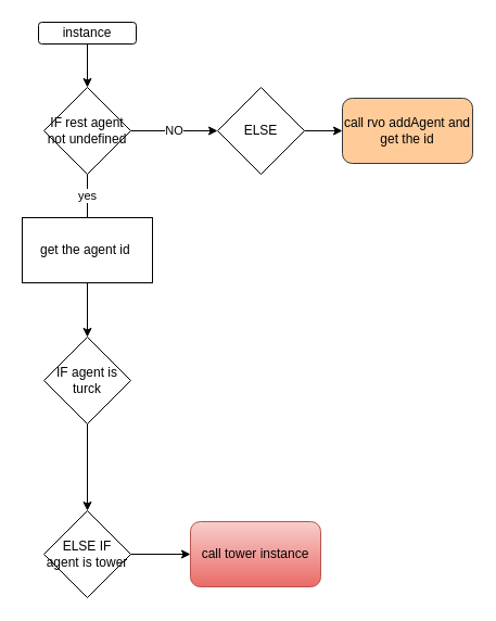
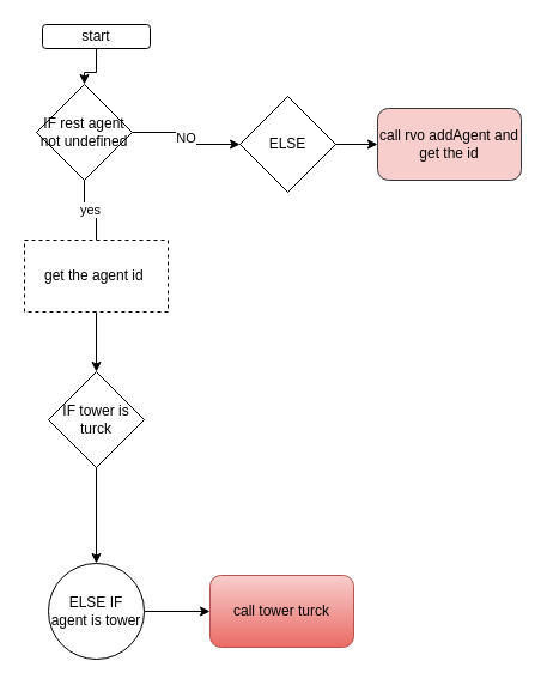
- <mxCell id="3" value="instance" style="rounded=1;whiteSpace=wrap;html=1;" vertex="1" parent="1"><mxGeometry x="35" y="20" width="90" height="20" as="geometry" /></mxCell>
+ <mxCell id="3" value="start" style="rounded=1;whiteSpace=wrap;html=1;" vertex="1" parent="1"><mxGeometry x="35" y="20" width="90" height="20" as="geometry" /></mxCell>
- <mxCell id="6" value="IF rest agent not undefined" style="rhombus;whiteSpace=wrap;html=1;" vertex="1" parent="1"><mxGeometry x="40" y="80" width="80" height="80" as="geometry" /></mxCell>
+ <mxCell id="6" value="IF rest agent not undefined" style="rhombus;whiteSpace=wrap;html=1;" vertex="1" parent="1"><mxGeometry x="30" y="70" width="80" height="80" as="geometry" /></mxCell>
- <mxCell id="11" value="call rvo addAgent and get the id" style="rounded=1;whiteSpace=wrap;html=1;fillColor=#ffcc99;strokeColor=#36393d;" vertex="1" parent="1"><mxGeometry x="315" y="90" width="120" height="60" as="geometry" /></mxCell>
+ <mxCell id="11" value="call rvo addAgent and get the id" style="rounded=1;whiteSpace=wrap;html=1;fillColor=#f8cecc;strokeColor=#36393d;" vertex="1" parent="1"><mxGeometry x="315" y="90" width="120" height="60" as="geometry" /></mxCell>
- <mxCell id="8" value="get the agent id&amp;nbsp;" style="whiteSpace=wrap;html=1;" vertex="1" parent="1"><mxGeometry x="20" y="200" width="120" height="60" as="geometry" /></mxCell>
+ <mxCell id="8" value="get the agent id&amp;nbsp;" style="whiteSpace=wrap;html=1;dashed=1;" vertex="1" parent="1"><mxGeometry x="20" y="200" width="120" height="60" as="geometry" /></mxCell>
- <mxCell id="13" value="IF agent is turck" style="rhombus;whiteSpace=wrap;html=1;" vertex="1" parent="1"><mxGeometry x="40" y="310" width="80" height="80" as="geometry" /></mxCell>
+ <mxCell id="13" value="IF tower is turck" style="rhombus;whiteSpace=wrap;html=1;" vertex="1" parent="1"><mxGeometry x="40" y="310" width="80" height="80" as="geometry" /></mxCell>
- <mxCell id="15" value="ELSE IF agent is tower" style="rhombus;whiteSpace=wrap;html=1;" vertex="1" parent="1"><mxGeometry x="40" y="470" width="80" height="80" as="geometry" /></mxCell>
+ <mxCell id="15" value="ELSE IF agent is tower" style="ellipse;whiteSpace=wrap;html=1;" vertex="1" parent="1"><mxGeometry x="40" y="470" width="80" height="80" as="geometry" /></mxCell>
- <mxCell id="16" value="call tower instance" style="rounded=1;whiteSpace=wrap;html=1;fillColor=#f8cecc;gradientColor=#ea6b66;strokeColor=#b85450;" vertex="1" parent="1"><mxGeometry x="175" y="480" width="120" height="60" as="geometry" /></mxCell>
+ <mxCell id="16" value="call tower turck" style="rounded=1;whiteSpace=wrap;html=1;fillColor=#f8cecc;gradientColor=#ea6b66;strokeColor=#b85450;" vertex="1" parent="1"><mxGeometry x="175" y="480" width="120" height="60" as="geometry" /></mxCell>
